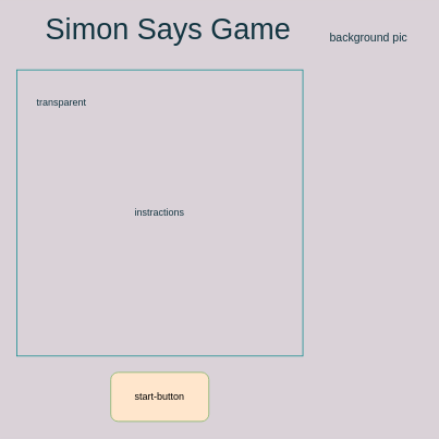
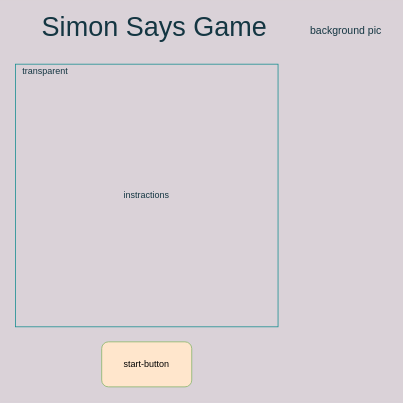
- <mxCell id="5" value="&lt;font style=&quot;font-size: 14px&quot;&gt;background pic&lt;/font&gt;" style="text;html=1;align=center;verticalAlign=middle;resizable=0;points=[];autosize=1;strokeColor=none;fillColor=none;fontColor=#143642;" vertex="1" parent="1"><mxGeometry x="395" y="35" width="110" height="20" as="geometry" /></mxCell>
+ <mxCell id="5" value="&lt;font style=&quot;font-size: 14px&quot;&gt;background pic&lt;/font&gt;" style="text;html=1;align=center;verticalAlign=middle;resizable=0;points=[];autosize=1;strokeColor=none;fillColor=none;fontColor=#143642;" vertex="1" parent="1"><mxGeometry x="405" y="30" width="110" height="20" as="geometry" /></mxCell>
- <mxCell id="6" value="transparent" style="text;html=1;strokeColor=none;fillColor=none;align=center;verticalAlign=middle;whiteSpace=wrap;rounded=0;fontColor=#143642;" vertex="1" parent="1"><mxGeometry x="55" y="115" width="40" height="20" as="geometry" /></mxCell>
+ <mxCell id="6" value="transparent" style="text;html=1;strokeColor=none;fillColor=none;align=center;verticalAlign=middle;whiteSpace=wrap;rounded=0;fontColor=#143642;" vertex="1" parent="1"><mxGeometry x="40" y="85" width="40" height="20" as="geometry" /></mxCell>
